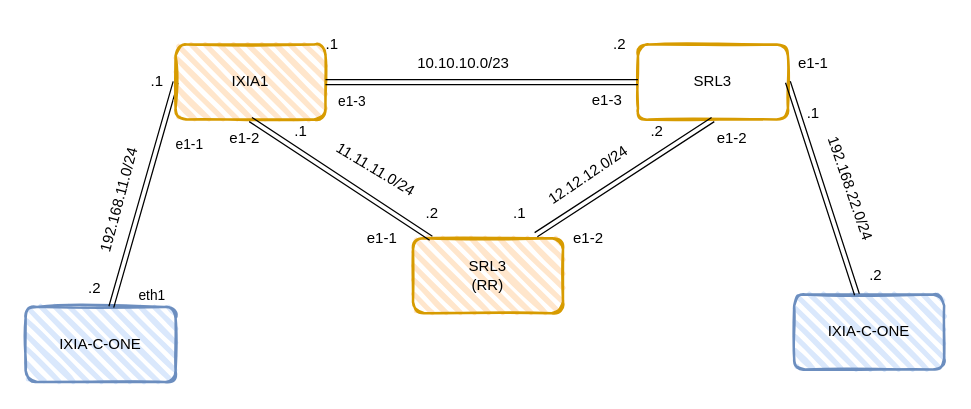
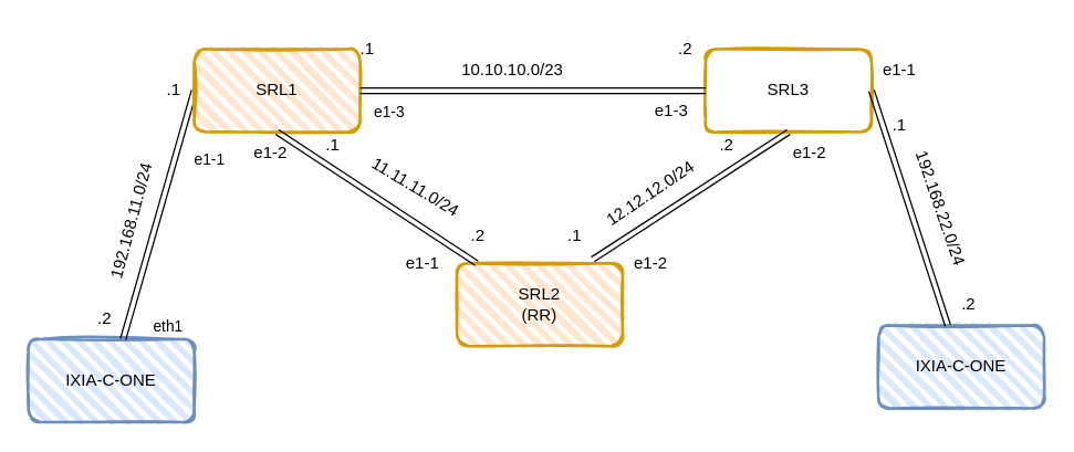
- <mxCell id="8" value="IXIA1" style="rounded=1;whiteSpace=wrap;html=1;strokeWidth=2;fillWeight=4;hachureGap=8;hachureAngle=45;fillColor=#ffe6cc;sketch=1;strokeColor=#d79b00;" parent="1" vertex="1"><mxGeometry x="140" y="35" width="120" height="60" as="geometry" /></mxCell>
+ <mxCell id="8" value="SRL1" style="rounded=1;whiteSpace=wrap;html=1;strokeWidth=2;fillWeight=4;hachureGap=8;hachureAngle=45;fillColor=#ffe6cc;sketch=1;strokeColor=#d79b00;" parent="1" vertex="1"><mxGeometry x="140" y="35" width="120" height="60" as="geometry" /></mxCell>
- <mxCell id="4" value="SRL3&lt;br&gt;(RR)" style="rounded=1;whiteSpace=wrap;html=1;strokeWidth=2;fillWeight=4;hachureGap=8;hachureAngle=45;fillColor=#ffe6cc;sketch=1;strokeColor=#d79b00;" parent="1" vertex="1"><mxGeometry x="330" y="190" width="120" height="60" as="geometry" /></mxCell>
+ <mxCell id="4" value="SRL2&lt;br&gt;(RR)" style="rounded=1;whiteSpace=wrap;html=1;strokeWidth=2;fillWeight=4;hachureGap=8;hachureAngle=45;fillColor=#ffe6cc;sketch=1;strokeColor=#d79b00;" parent="1" vertex="1"><mxGeometry x="330" y="190" width="120" height="60" as="geometry" /></mxCell>
